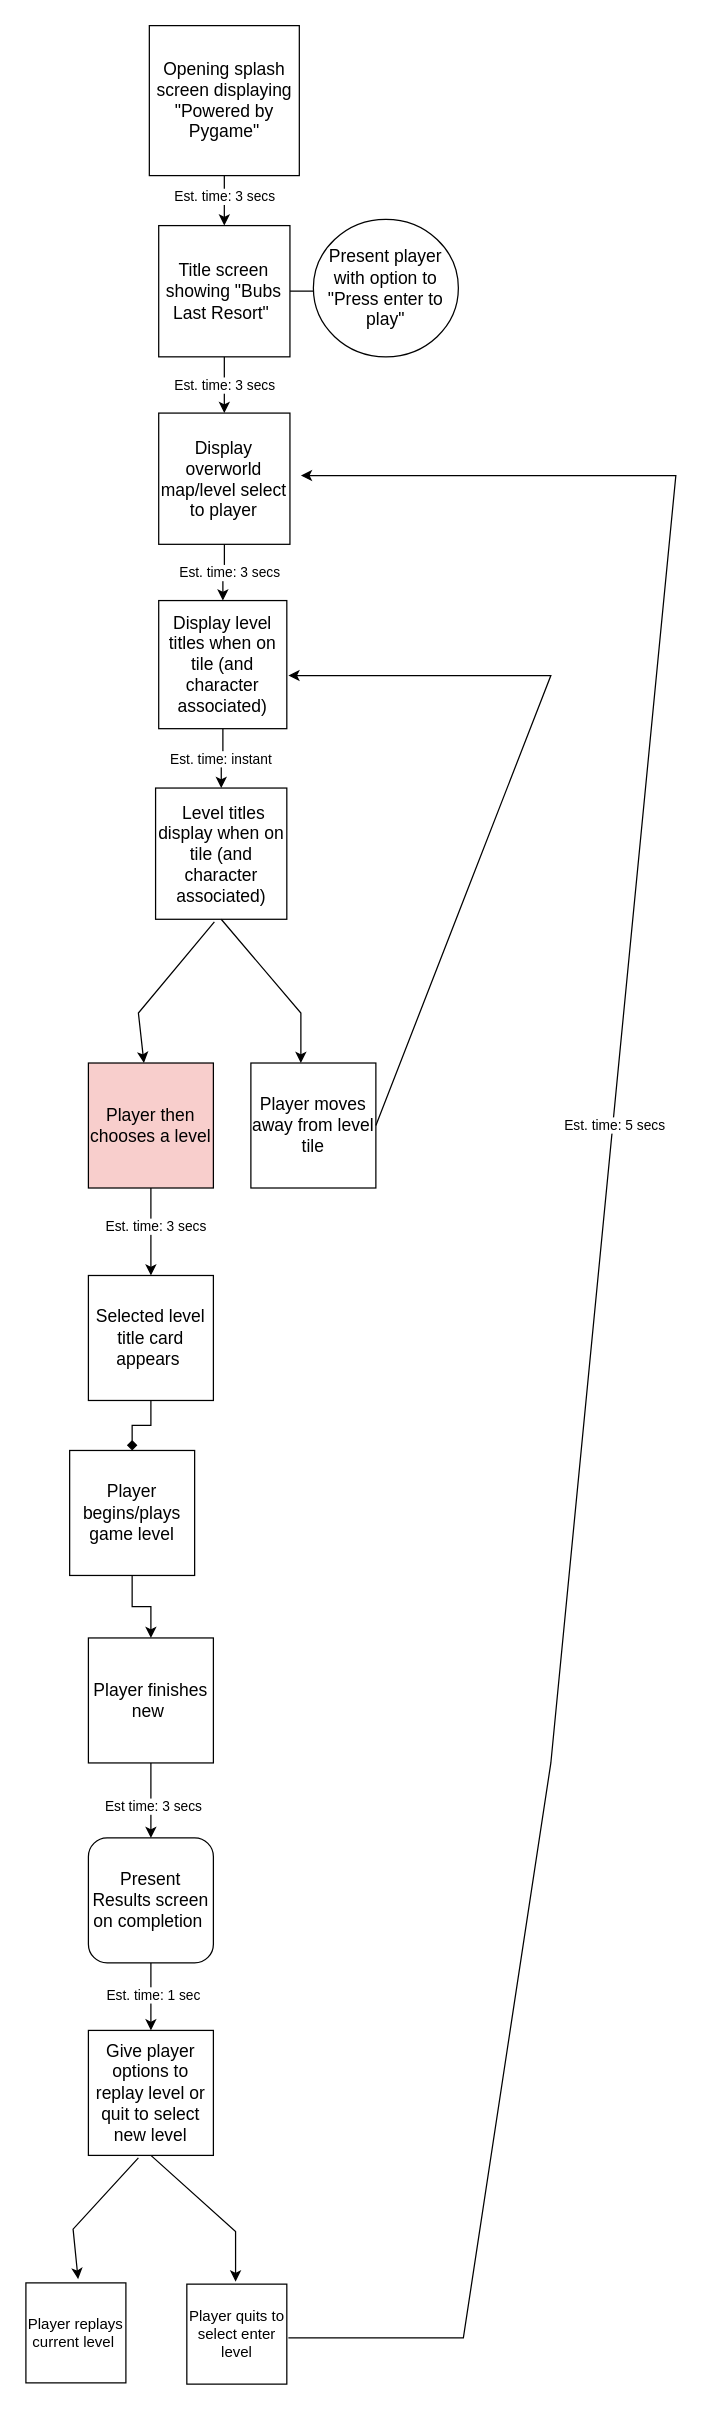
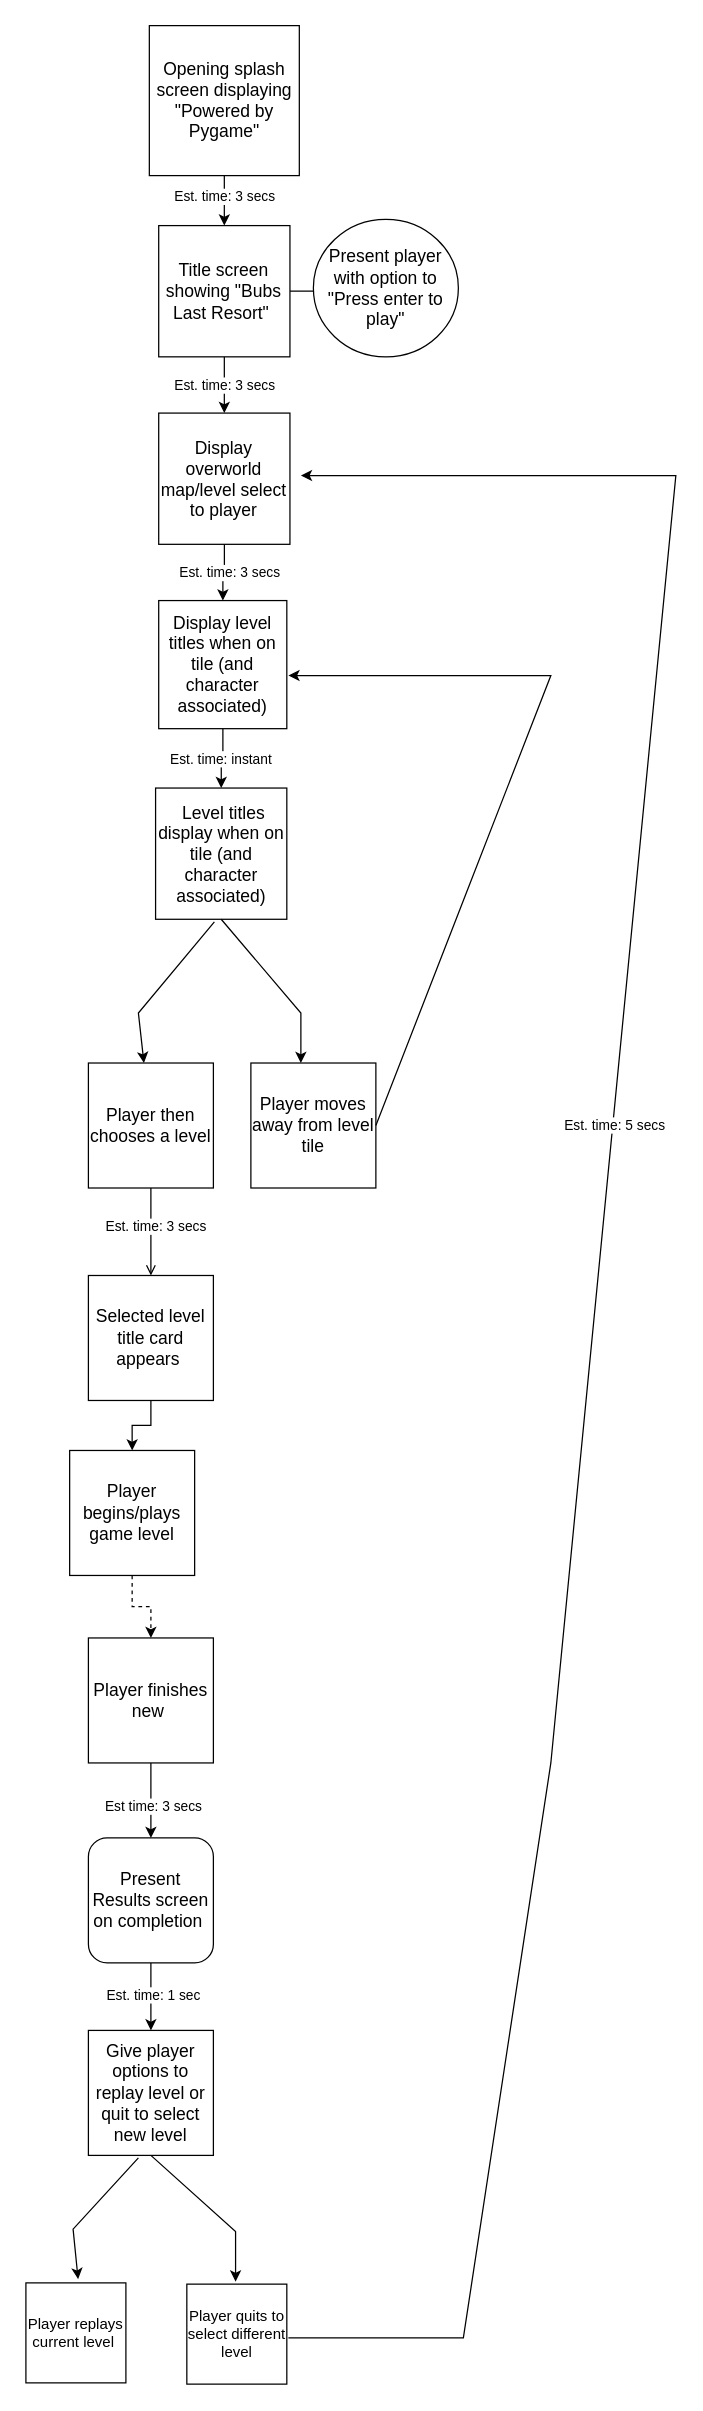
- <mxCell id="20" value="&lt;font style=&quot;font-size: 14px;&quot;&gt;Player then chooses a level&lt;/font&gt;" style="whiteSpace=wrap;html=1;aspect=fixed;fillColor=#f8cecc;" vertex="1" parent="1"><mxGeometry x="70" y="850" width="100" height="100" as="geometry" /></mxCell>
+ <mxCell id="20" value="&lt;font style=&quot;font-size: 14px;&quot;&gt;Player then chooses a level&lt;/font&gt;" style="whiteSpace=wrap;html=1;aspect=fixed;" vertex="1" parent="1"><mxGeometry x="70" y="850" width="100" height="100" as="geometry" /></mxCell>
- <mxCell id="18" value="" style="edgeStyle=orthogonalEdgeStyle;rounded=0;orthogonalLoop=1;jettySize=auto;html=1;" edge="1" parent="1" source="20" target="24"><mxGeometry relative="1" as="geometry" /></mxCell>
+ <mxCell id="18" value="" style="edgeStyle=orthogonalEdgeStyle;rounded=0;orthogonalLoop=1;jettySize=auto;html=1;endArrow=open;" edge="1" parent="1" source="20" target="24"><mxGeometry relative="1" as="geometry" /></mxCell>
- <mxCell id="23" value="" style="edgeStyle=orthogonalEdgeStyle;rounded=0;orthogonalLoop=1;jettySize=auto;html=1;endArrow=diamond;" edge="1" parent="1" source="24" target="26"><mxGeometry relative="1" as="geometry" /></mxCell>
+ <mxCell id="23" value="" style="edgeStyle=orthogonalEdgeStyle;rounded=0;orthogonalLoop=1;jettySize=auto;html=1;" edge="1" parent="1" source="24" target="26"><mxGeometry relative="1" as="geometry" /></mxCell>
- <mxCell id="25" value="" style="edgeStyle=orthogonalEdgeStyle;rounded=0;orthogonalLoop=1;jettySize=auto;html=1;" edge="1" parent="1" source="26" target="29"><mxGeometry relative="1" as="geometry" /></mxCell>
+ <mxCell id="25" value="" style="edgeStyle=orthogonalEdgeStyle;rounded=0;orthogonalLoop=1;jettySize=auto;html=1;dashed=1;" edge="1" parent="1" source="26" target="29"><mxGeometry relative="1" as="geometry" /></mxCell>
- <mxCell id="37" value="Player quits to select enter level" style="whiteSpace=wrap;html=1;aspect=fixed;" vertex="1" parent="1"><mxGeometry x="148.75" y="1827" width="80" height="80" as="geometry" /></mxCell>
+ <mxCell id="37" value="Player quits to select different level" style="whiteSpace=wrap;html=1;aspect=fixed;" vertex="1" parent="1"><mxGeometry x="148.75" y="1827" width="80" height="80" as="geometry" /></mxCell>
